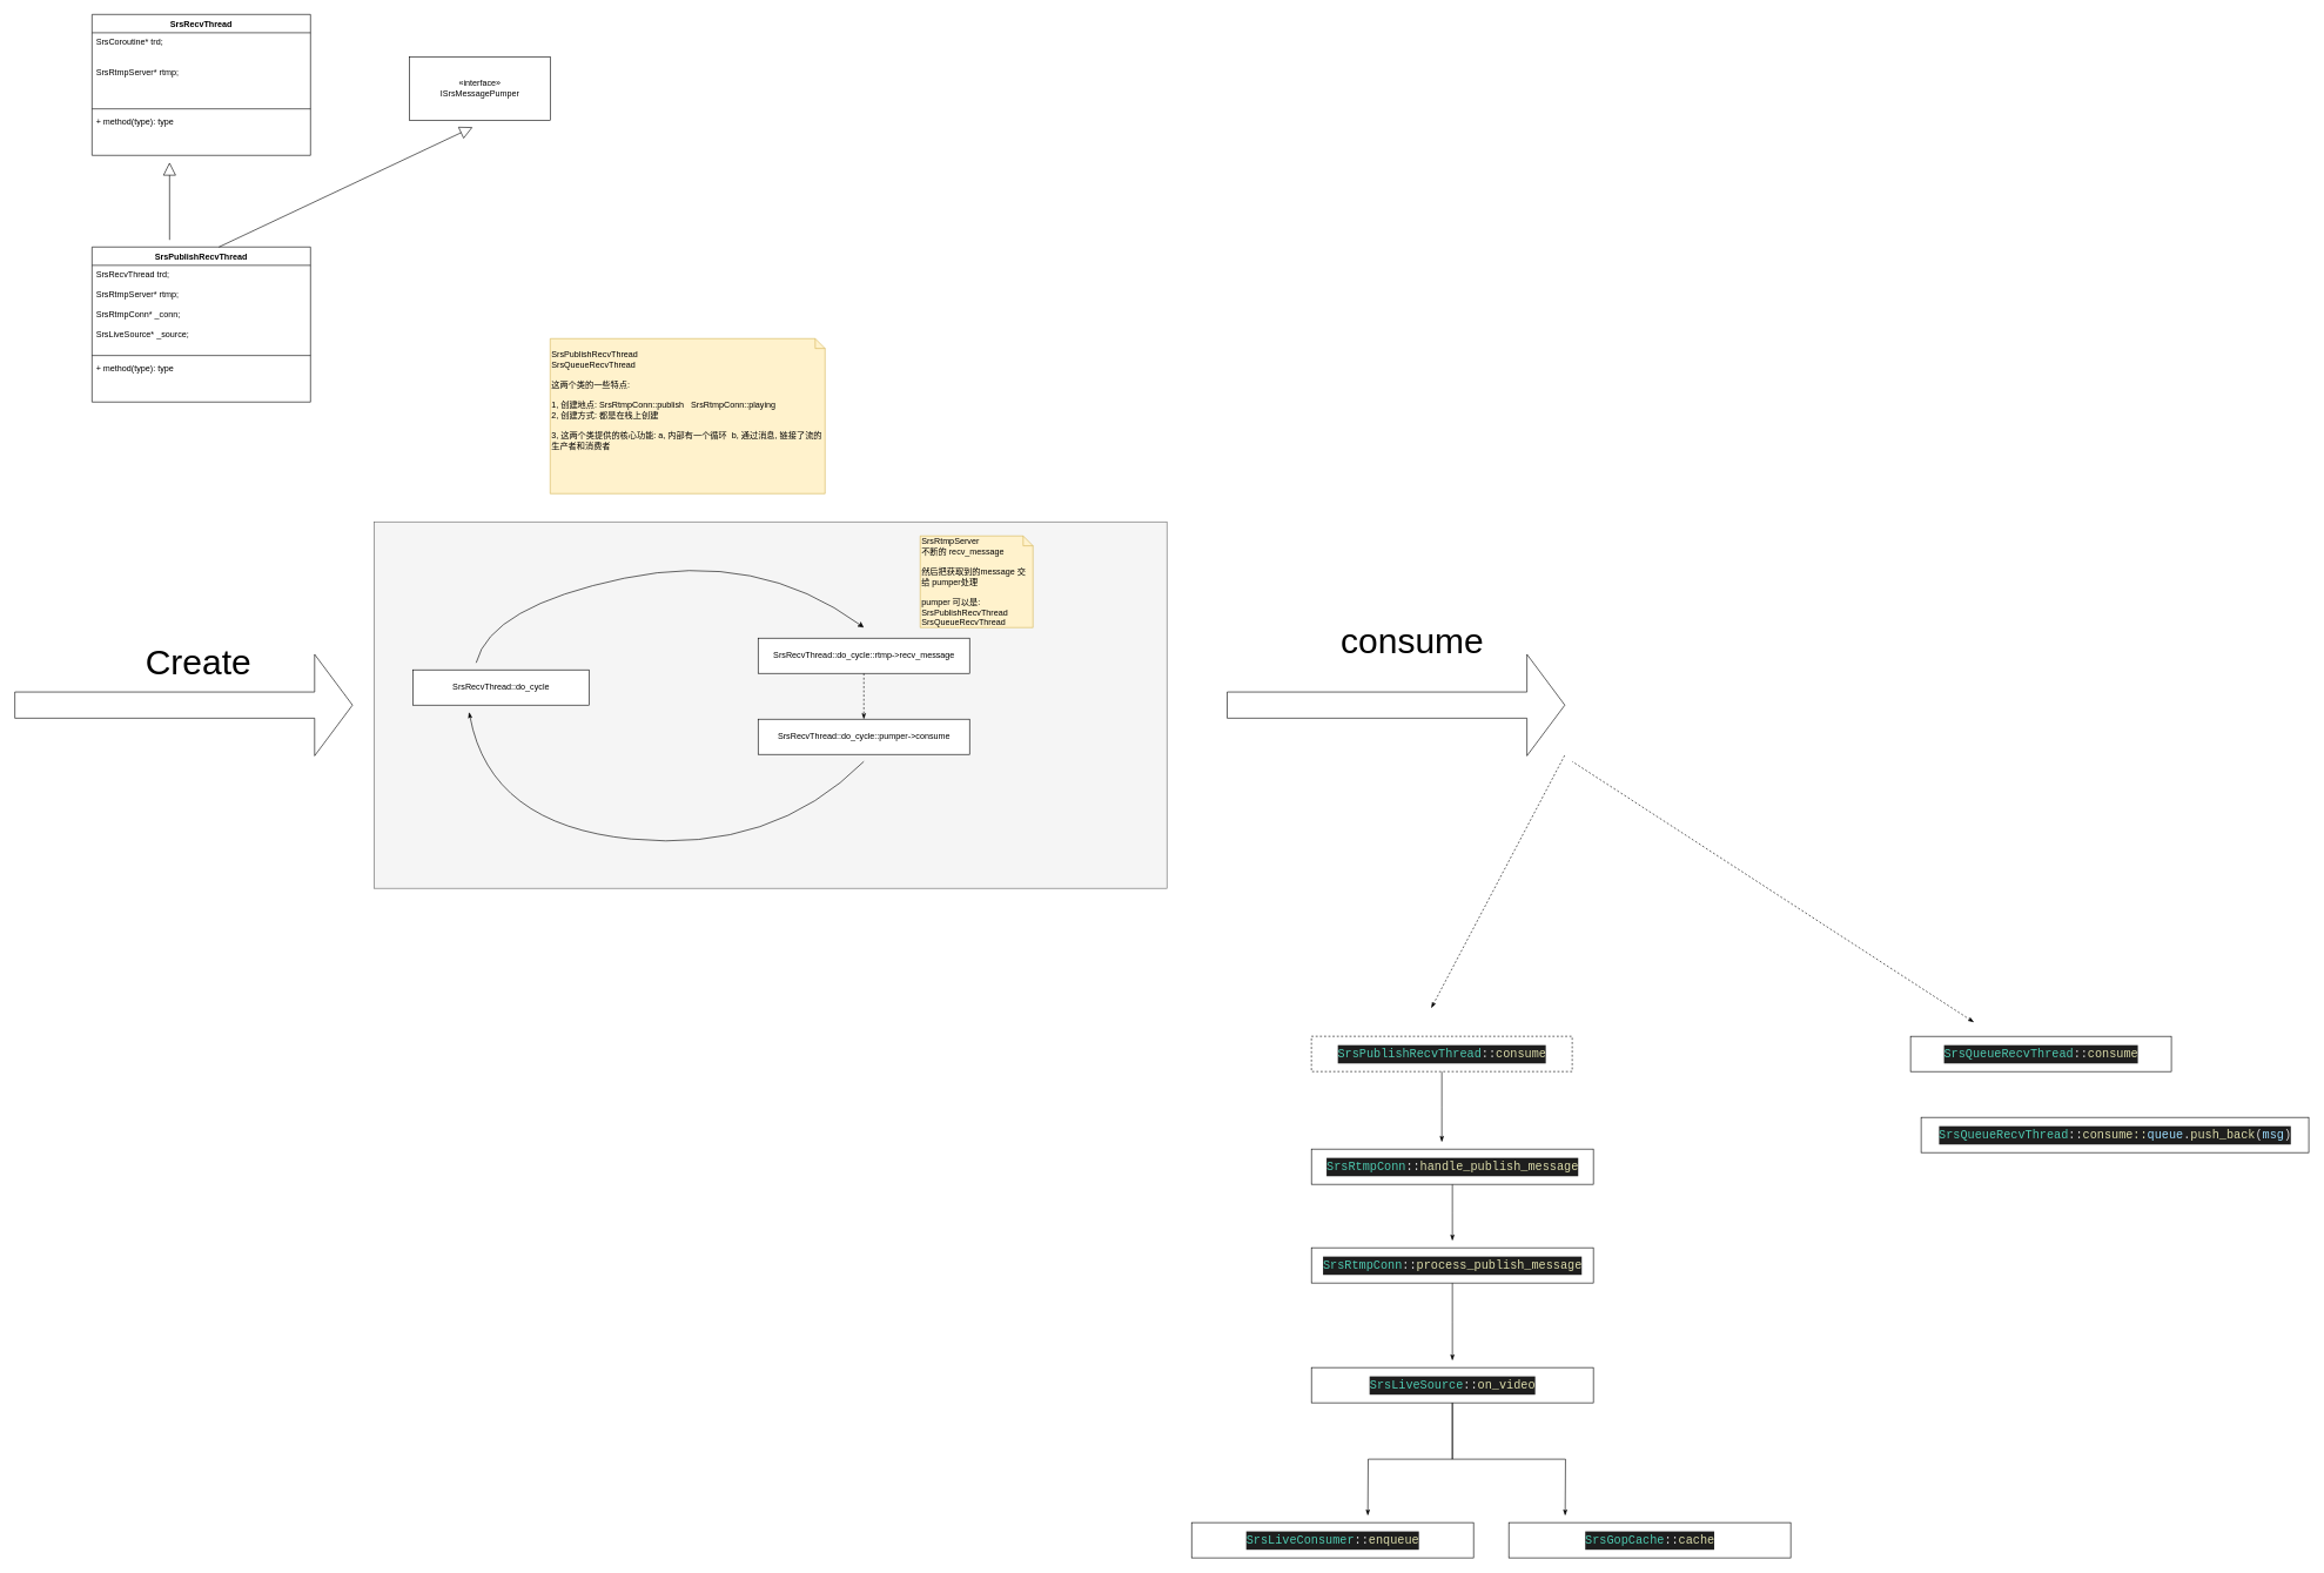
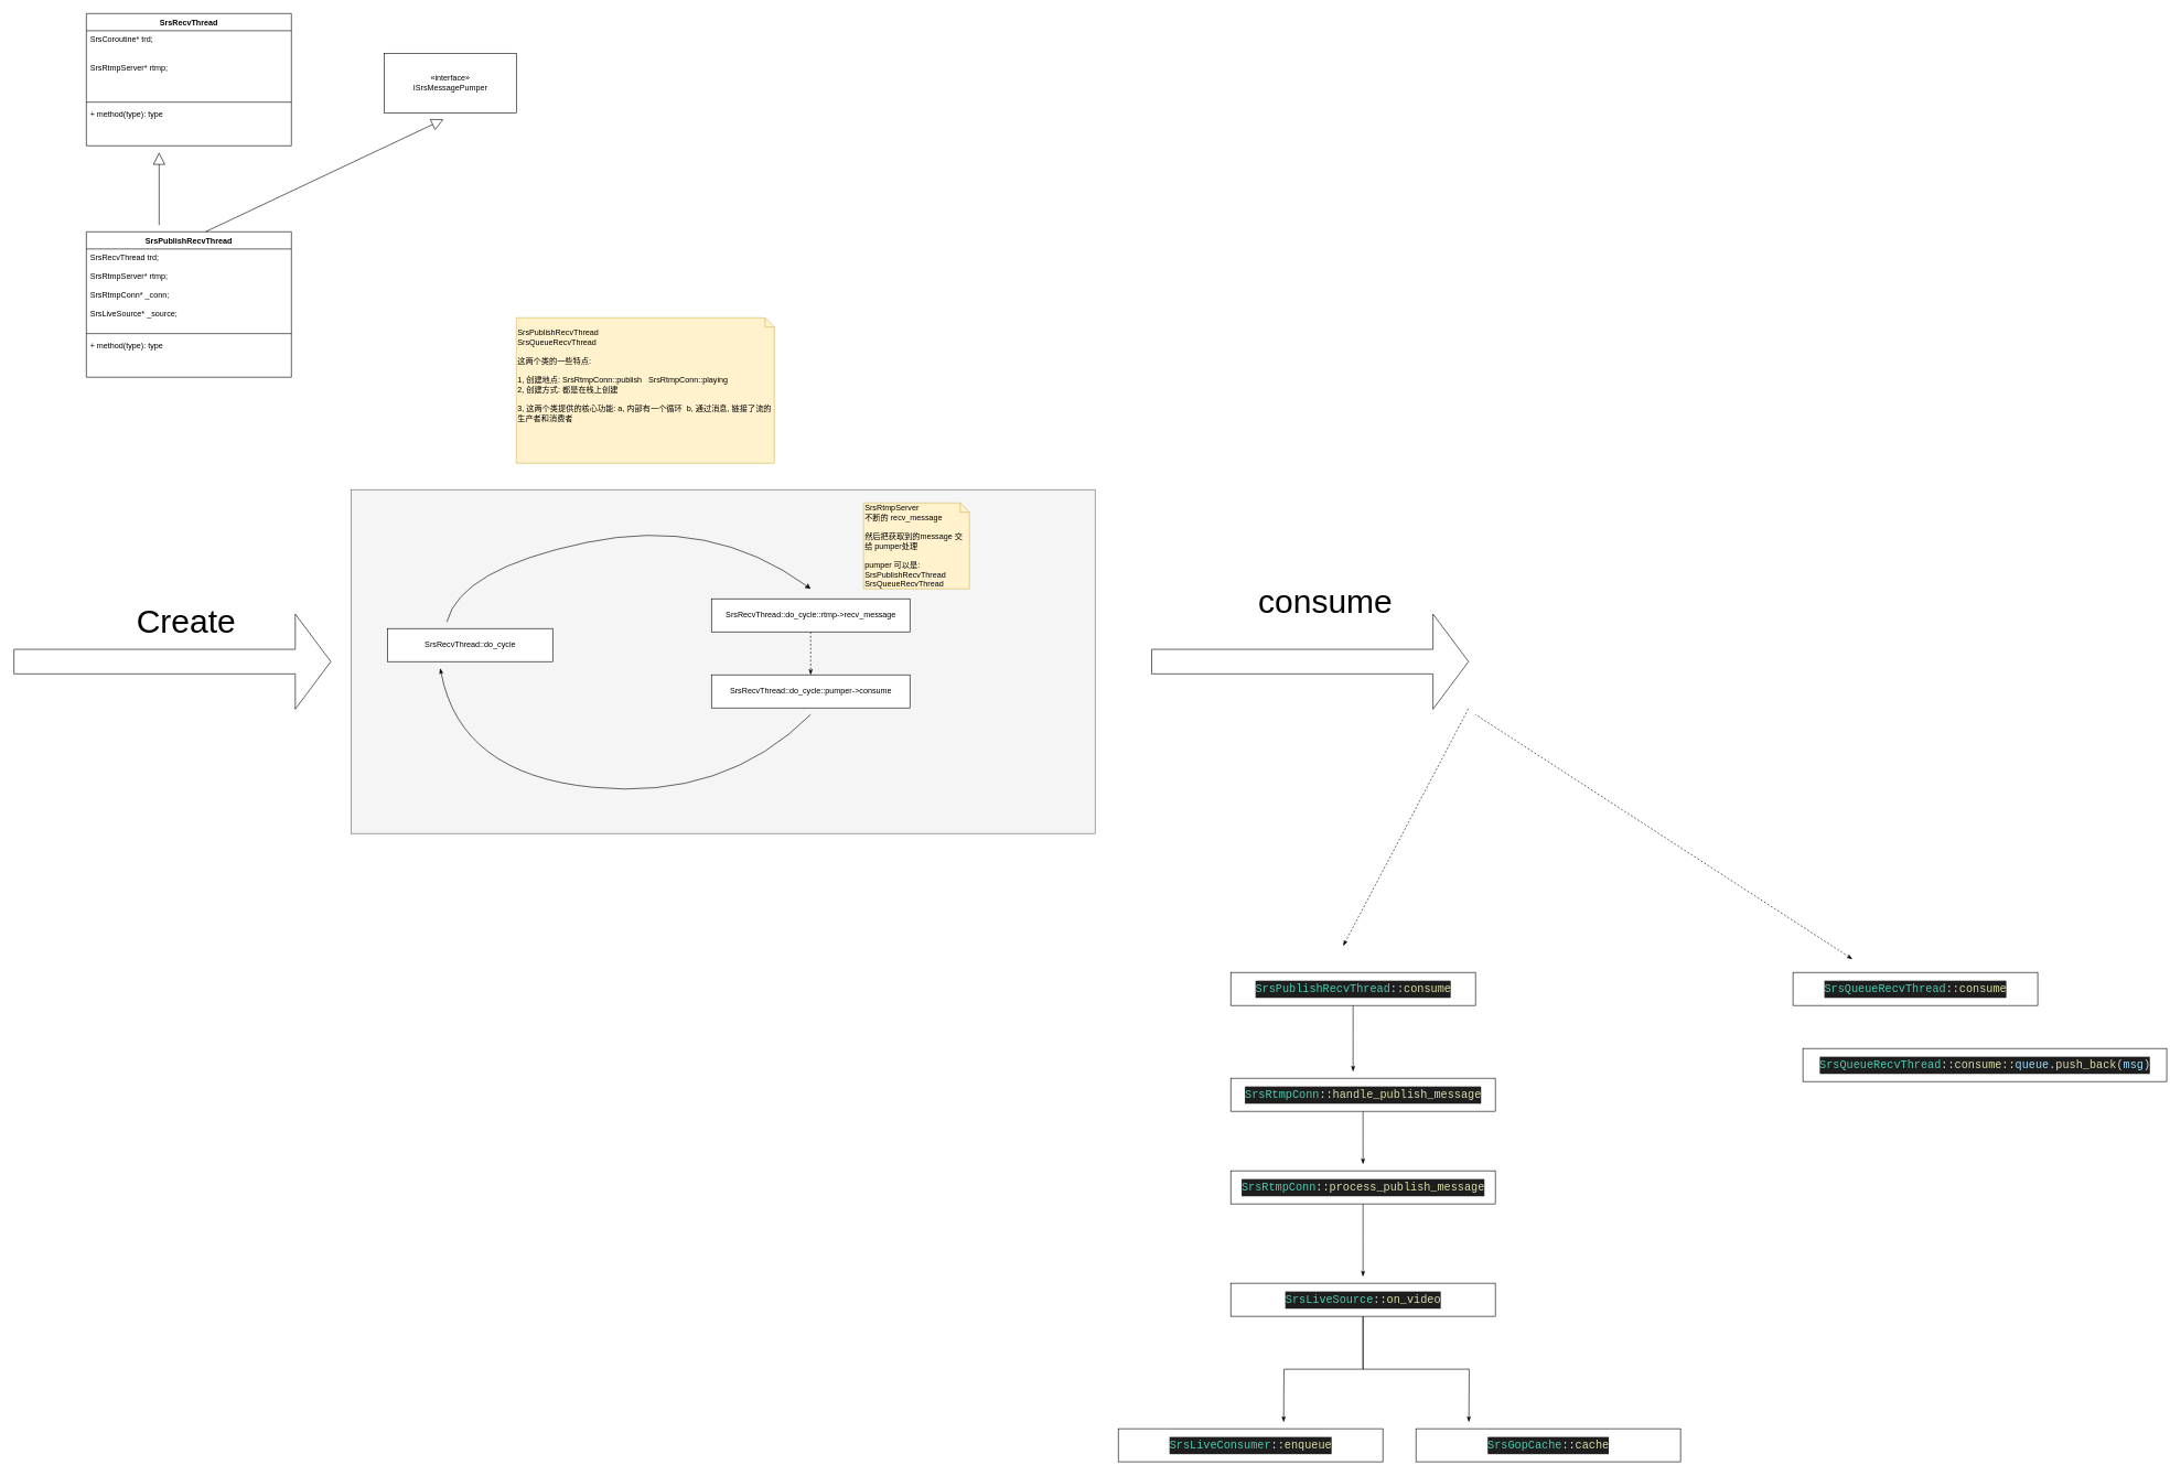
- <mxCell id="22" value="&lt;div style=&quot;color: rgb(212 , 212 , 212) ; background-color: rgb(30 , 30 , 30) ; font-family: &amp;#34;menlo&amp;#34; , &amp;#34;monaco&amp;#34; , &amp;#34;courier new&amp;#34; , monospace ; font-size: 17px ; line-height: 26px ; white-space: pre&quot;&gt;&lt;span style=&quot;color: #4ec9b0&quot;&gt;SrsPublishRecvThread&lt;/span&gt;::&lt;span style=&quot;color: #dcdcaa&quot;&gt;consume&lt;/span&gt;&lt;/div&gt;" style="html=1;dashed=1;" parent="1" vertex="1"><mxGeometry x="1860" y="1470" width="370" height="50" as="geometry" /></mxCell>
+ <mxCell id="22" value="&lt;div style=&quot;color: rgb(212 , 212 , 212) ; background-color: rgb(30 , 30 , 30) ; font-family: &amp;#34;menlo&amp;#34; , &amp;#34;monaco&amp;#34; , &amp;#34;courier new&amp;#34; , monospace ; font-size: 17px ; line-height: 26px ; white-space: pre&quot;&gt;&lt;span style=&quot;color: #4ec9b0&quot;&gt;SrsPublishRecvThread&lt;/span&gt;::&lt;span style=&quot;color: #dcdcaa&quot;&gt;consume&lt;/span&gt;&lt;/div&gt;" style="html=1;" parent="1" vertex="1"><mxGeometry x="1860" y="1470" width="370" height="50" as="geometry" /></mxCell>
